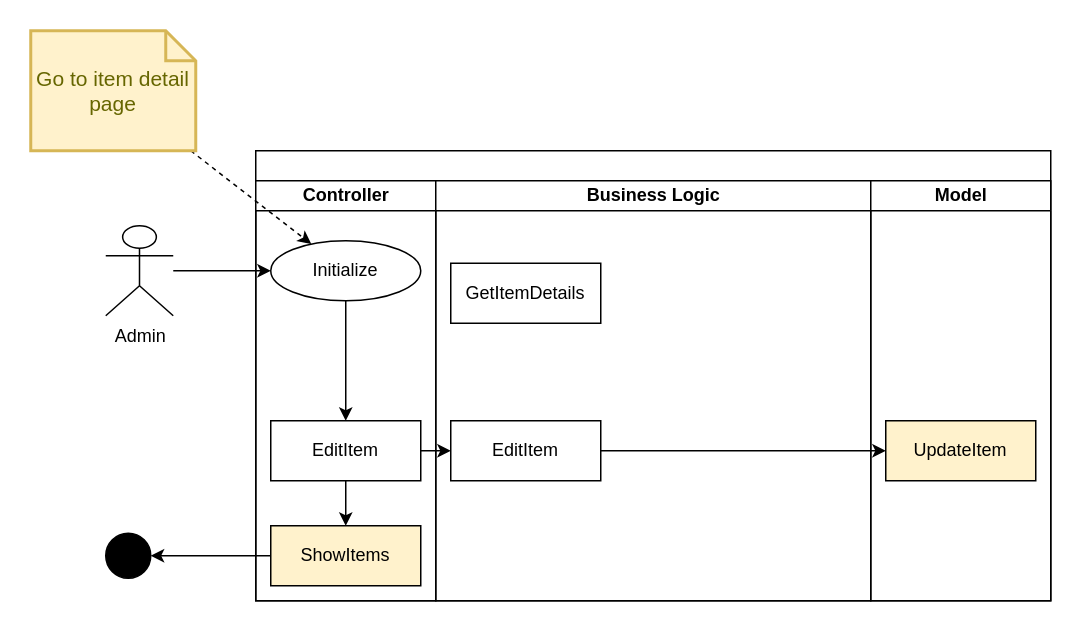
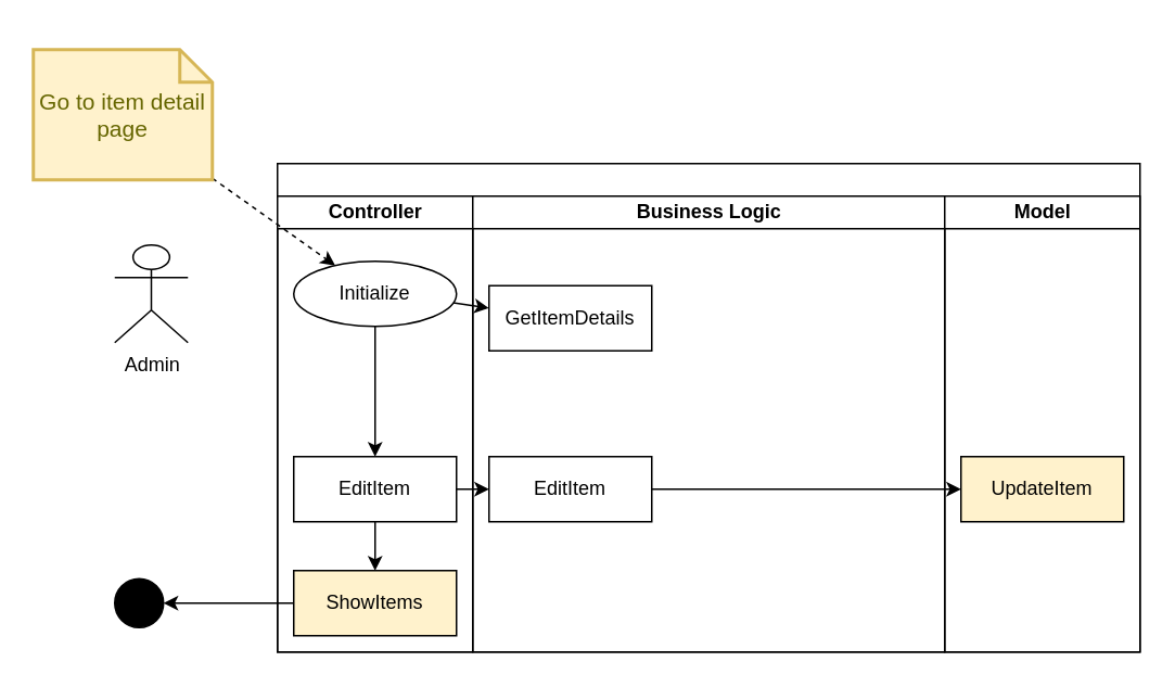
- <mxCell id="22" value="Go to item detail page" style="shape=note;strokeWidth=2;fontSize=14;size=20;whiteSpace=wrap;html=1;fillColor=#fff2cc;strokeColor=#d6b656;fontColor=#666600;" parent="1" vertex="1"><mxGeometry x="20" y="20" width="110.0" height="80" as="geometry" /></mxCell>
+ <mxCell id="22" value="Go to item detail page" style="shape=note;strokeWidth=2;fontSize=14;size=20;whiteSpace=wrap;html=1;fillColor=#fff2cc;strokeColor=#d6b656;fontColor=#666600;" parent="1" vertex="1"><mxGeometry x="20" y="30" width="110.0" height="80" as="geometry" /></mxCell>
- <mxCell id="17" style="edgeStyle=none;html=1;" parent="1" source="18" target="5" edge="1"><mxGeometry relative="1" as="geometry" /></mxCell>
+ <mxCell id="16" value="" style="edgeStyle=none;html=1;" parent="2" source="5" target="11" edge="1"><mxGeometry relative="1" as="geometry" /></mxCell>
